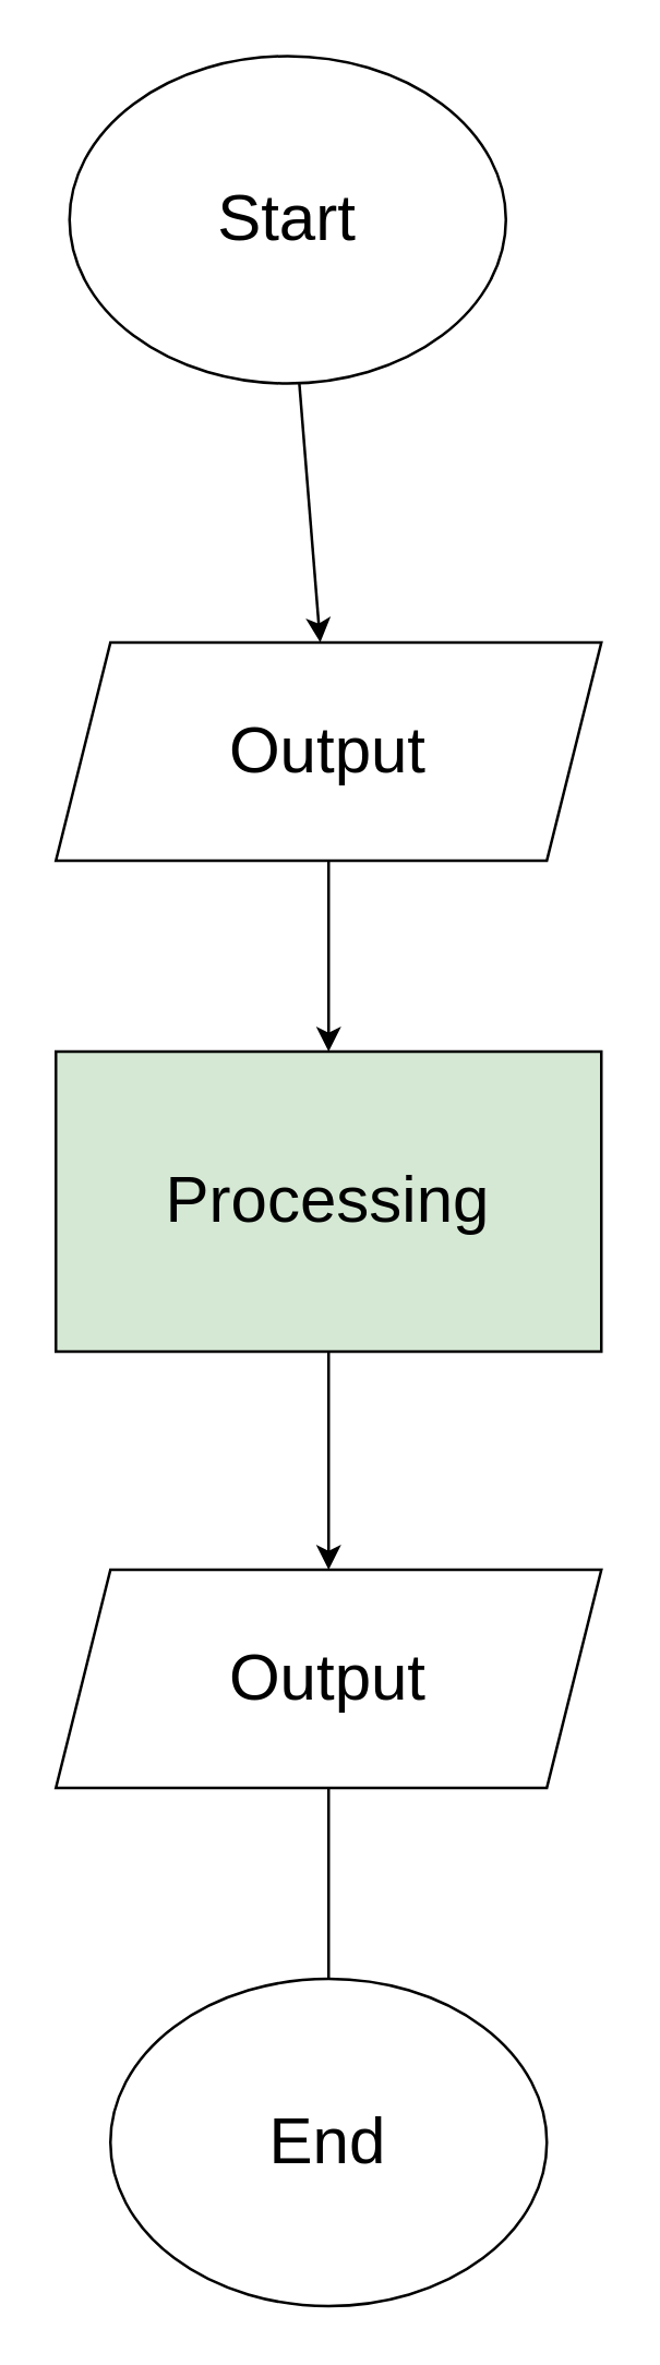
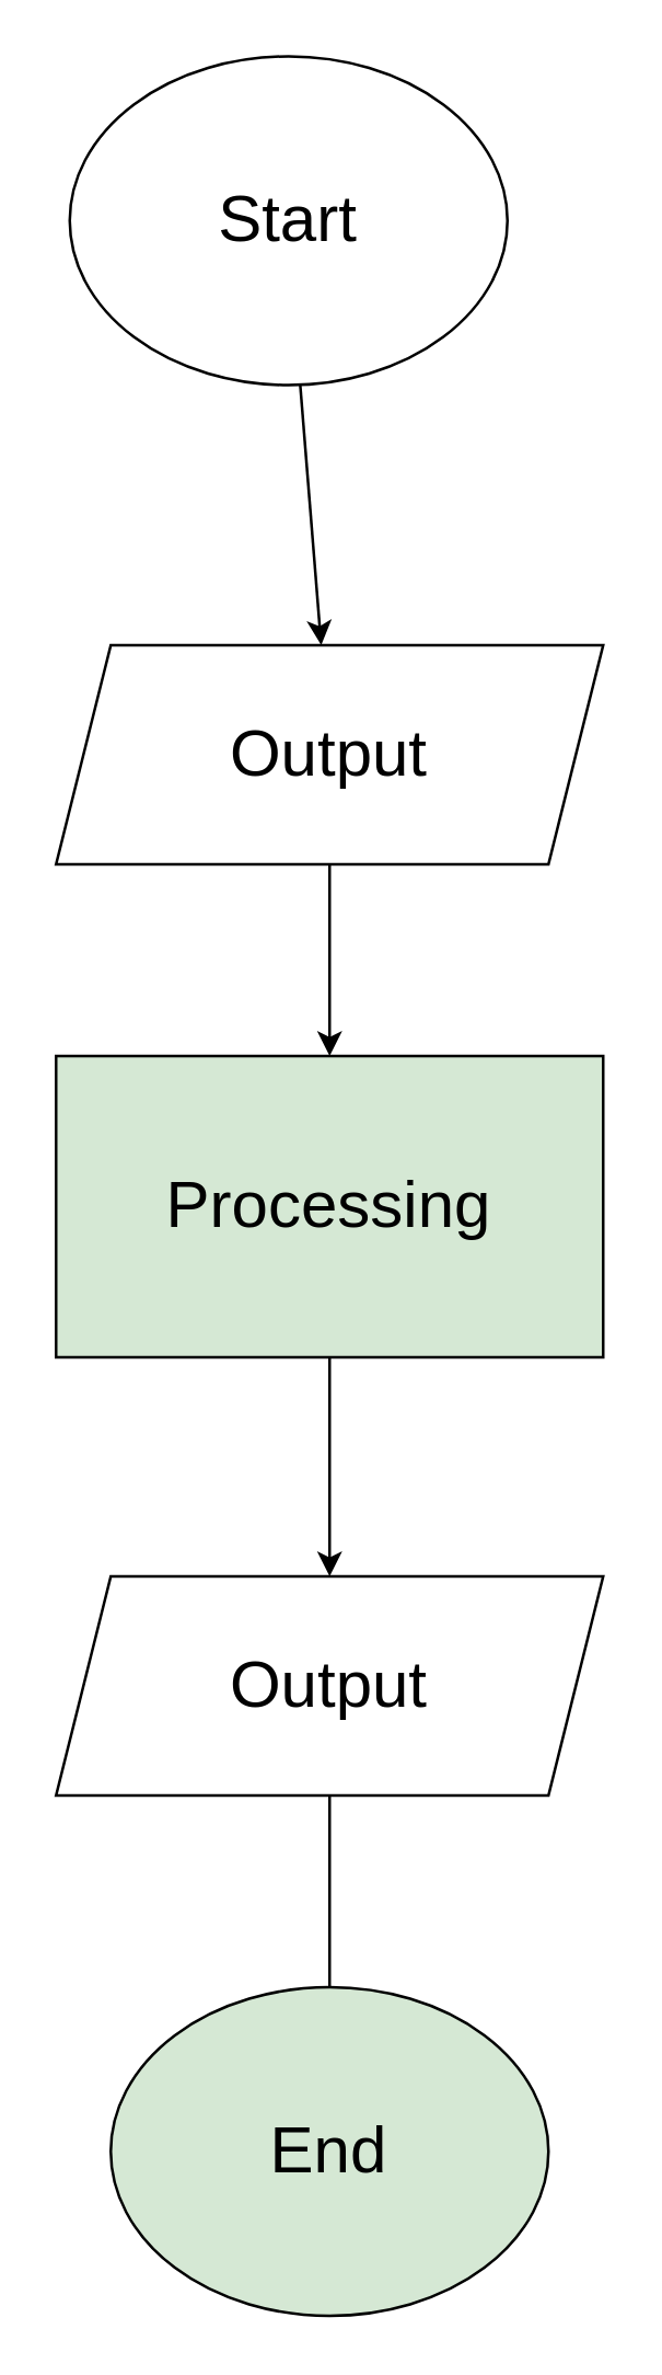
- <mxCell id="9" value="&lt;font style=&quot;font-size: 24px;&quot;&gt;End&lt;/font&gt;" style="ellipse;whiteSpace=wrap;html=1;" parent="1" vertex="1"><mxGeometry x="40" y="725" width="160" height="120" as="geometry" /></mxCell>
+ <mxCell id="9" value="&lt;font style=&quot;font-size: 24px;&quot;&gt;End&lt;/font&gt;" style="ellipse;whiteSpace=wrap;html=1;fillColor=#d5e8d4;" parent="1" vertex="1"><mxGeometry x="40" y="725" width="160" height="120" as="geometry" /></mxCell>
